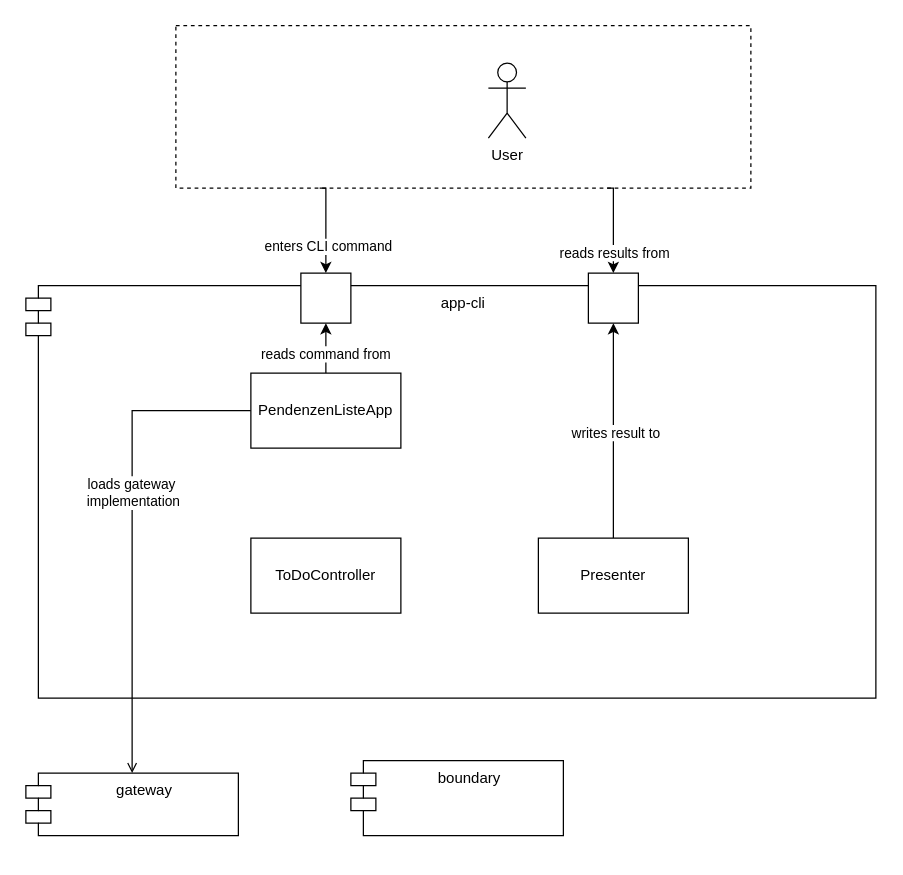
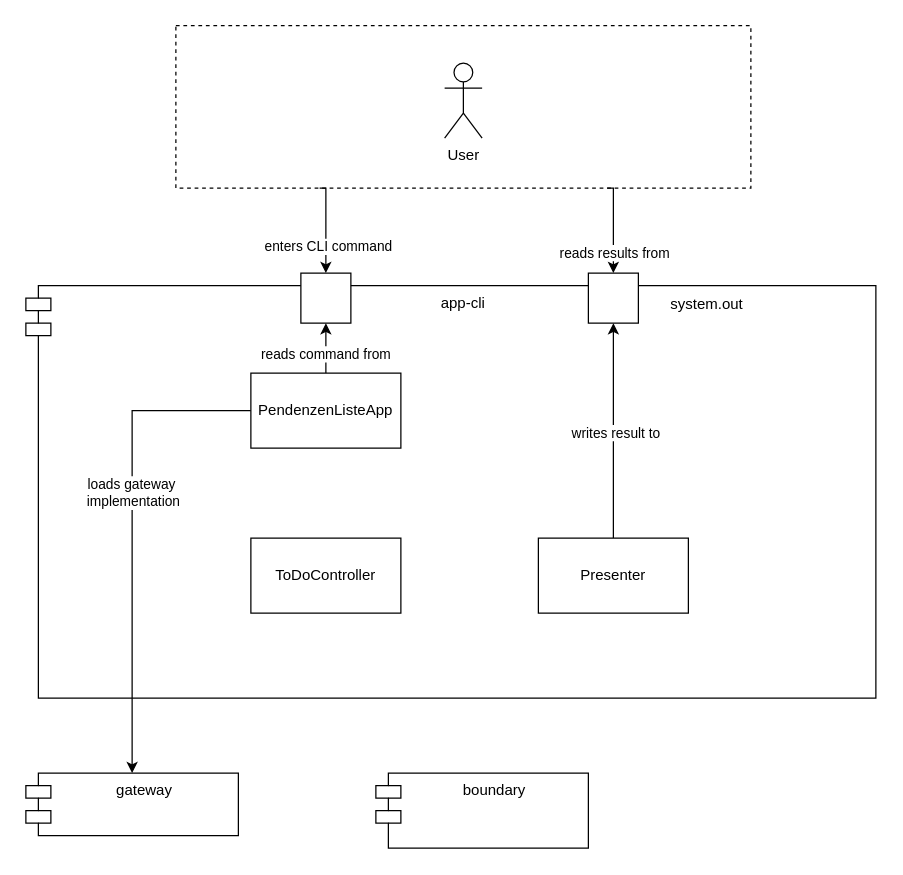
- <mxCell id="10" value="User" style="shape=umlActor;verticalLabelPosition=bottom;verticalAlign=top;html=1;outlineConnect=0;" vertex="1" parent="1"><mxGeometry x="390" y="50" width="30" height="60" as="geometry" /></mxCell>
+ <mxCell id="10" value="User" style="shape=umlActor;verticalLabelPosition=bottom;verticalAlign=top;html=1;outlineConnect=0;" vertex="1" parent="1"><mxGeometry x="355" y="50" width="30" height="60" as="geometry" /></mxCell>
+ <mxCell id="17" value="system.out" style="text;html=1;strokeColor=none;fillColor=none;align=center;verticalAlign=middle;whiteSpace=wrap;rounded=0;" vertex="1" parent="1"><mxGeometry x="530" y="228" width="70" height="30" as="geometry" /></mxCell>
- <mxCell id="20" style="edgeStyle=orthogonalEdgeStyle;rounded=0;orthogonalLoop=1;jettySize=auto;html=1;exitX=0;exitY=0.5;exitDx=0;exitDy=0;endArrow=open;" edge="1" parent="1" source="22" target="5"><mxGeometry relative="1" as="geometry" /></mxCell>
+ <mxCell id="20" style="edgeStyle=orthogonalEdgeStyle;rounded=0;orthogonalLoop=1;jettySize=auto;html=1;exitX=0;exitY=0.5;exitDx=0;exitDy=0;" edge="1" parent="1" source="22" target="5"><mxGeometry relative="1" as="geometry" /></mxCell>
- <mxCell id="4" value="boundary" style="shape=module;align=left;spacingLeft=20;align=center;verticalAlign=top;whiteSpace=wrap;html=1;" vertex="1" parent="1"><mxGeometry x="280" y="608" width="170" height="60" as="geometry" /></mxCell>
+ <mxCell id="4" value="boundary" style="shape=module;align=left;spacingLeft=20;align=center;verticalAlign=top;whiteSpace=wrap;html=1;" vertex="1" parent="1"><mxGeometry x="300" y="618" width="170" height="60" as="geometry" /></mxCell>
